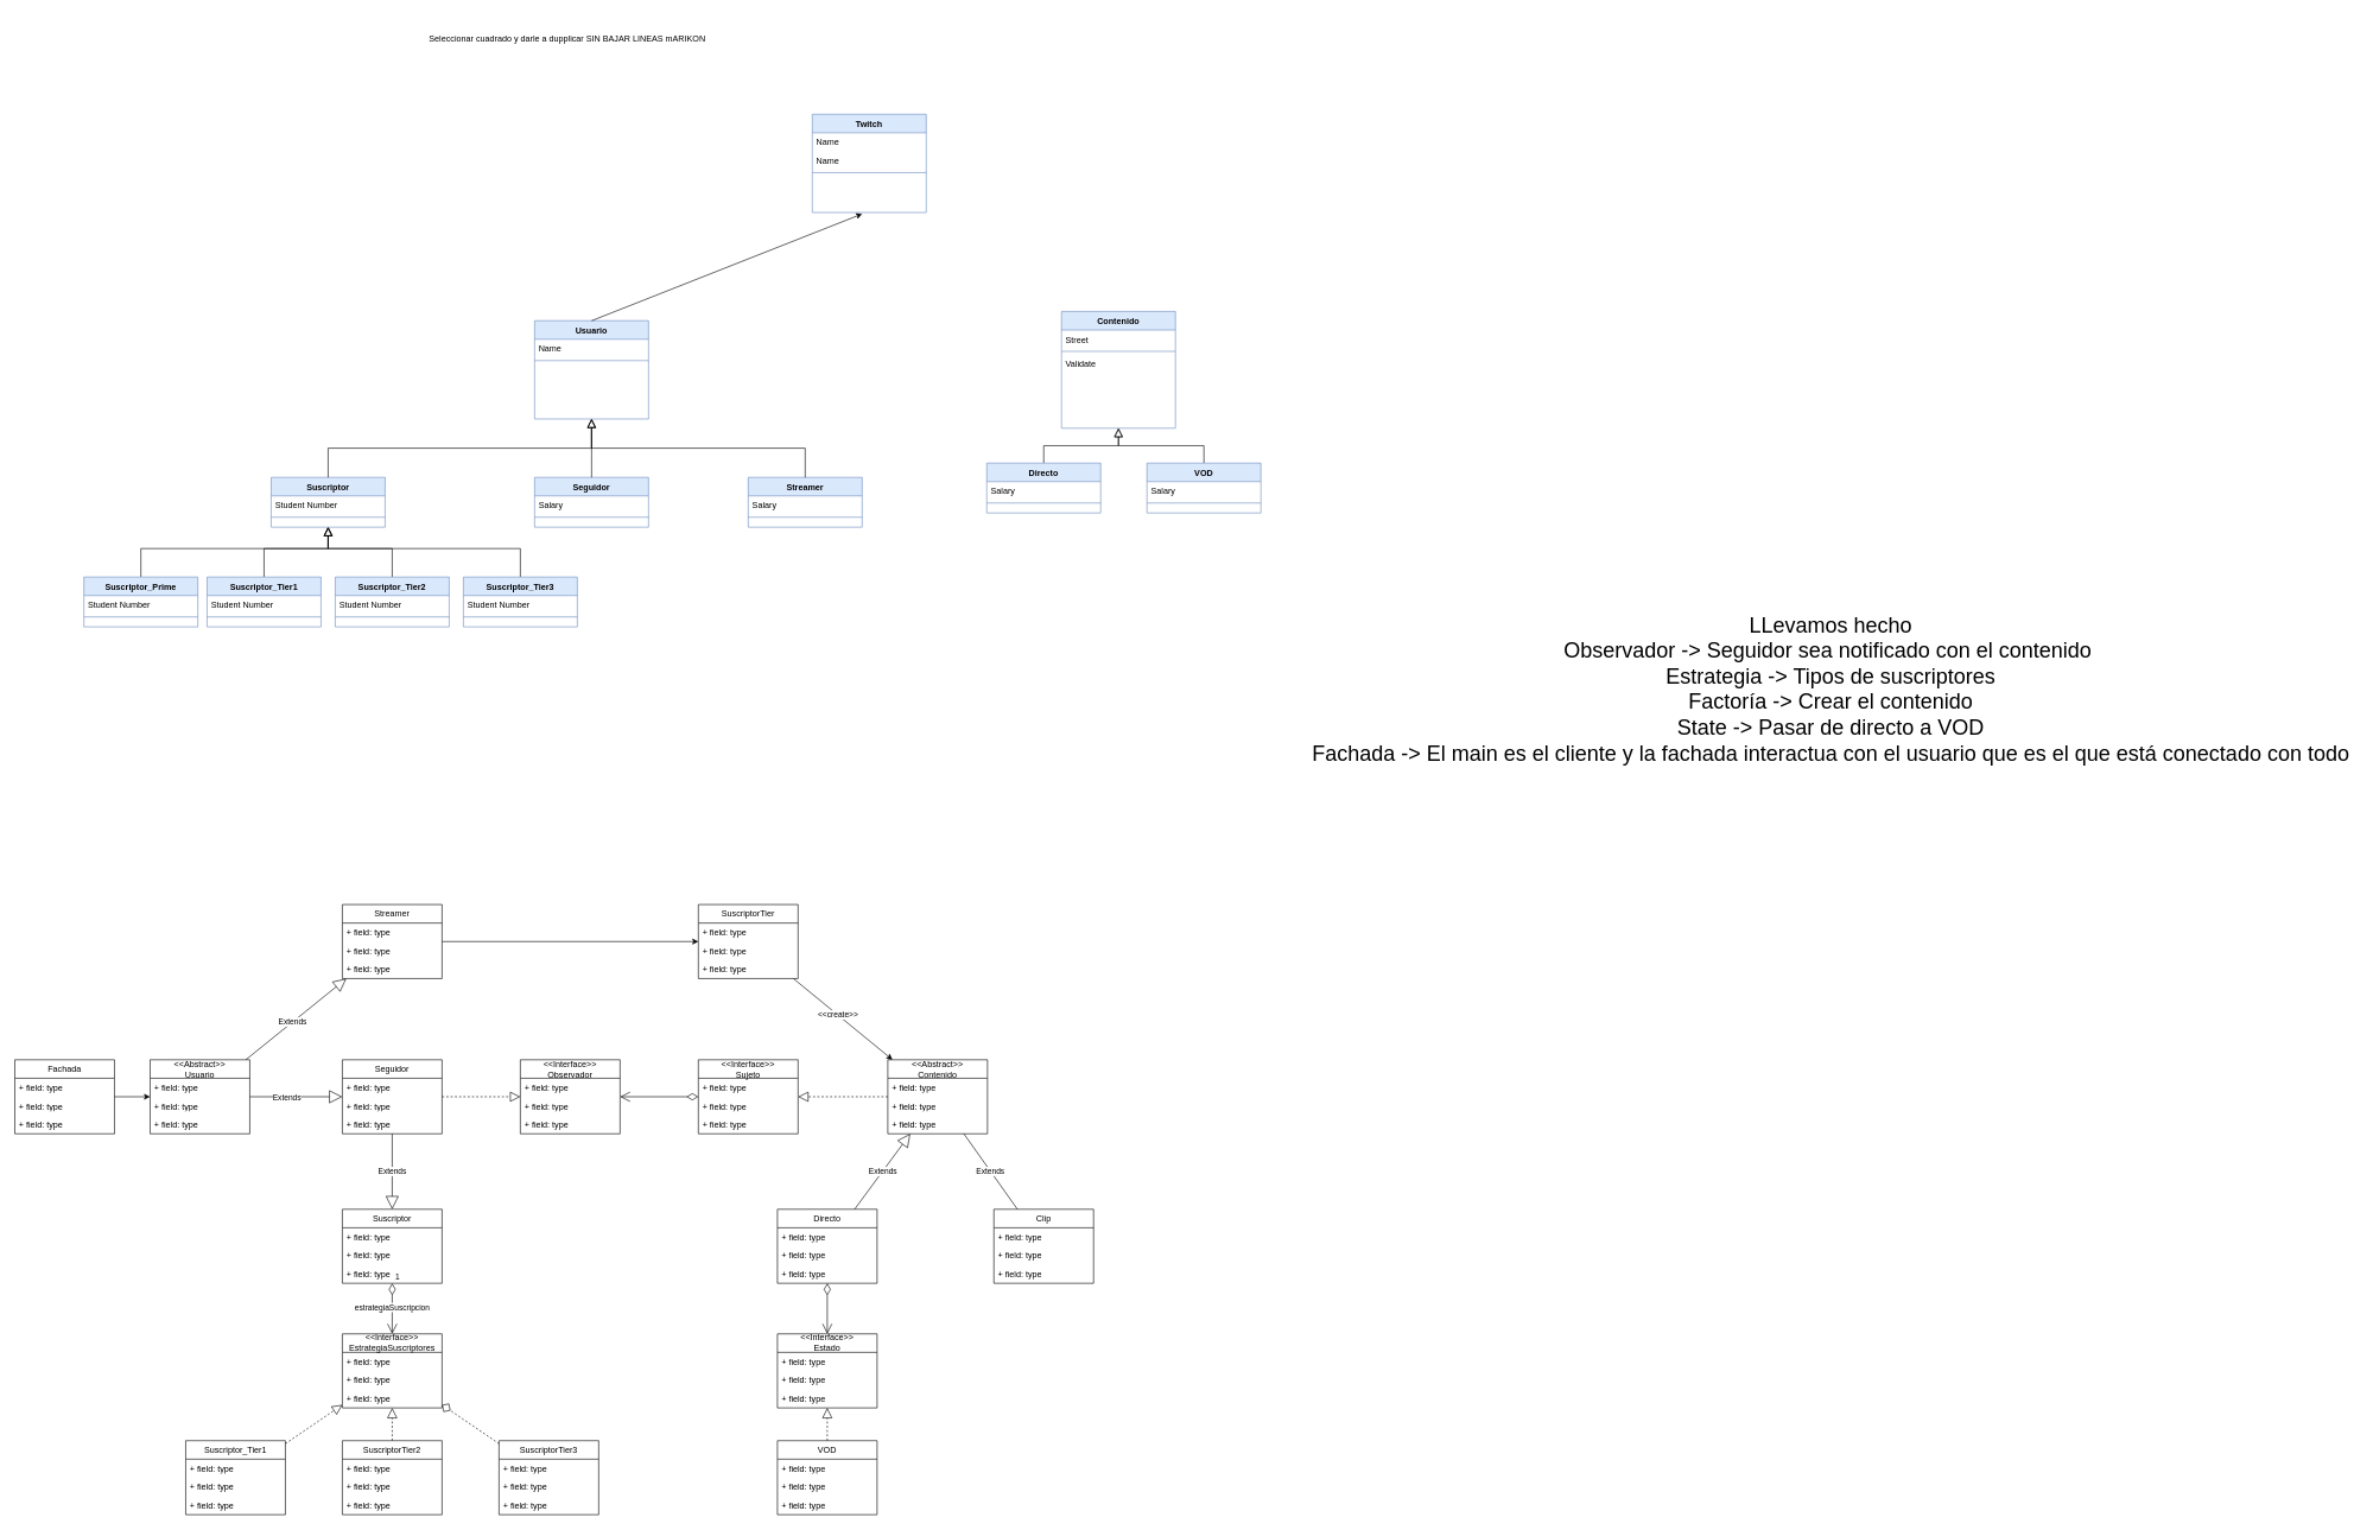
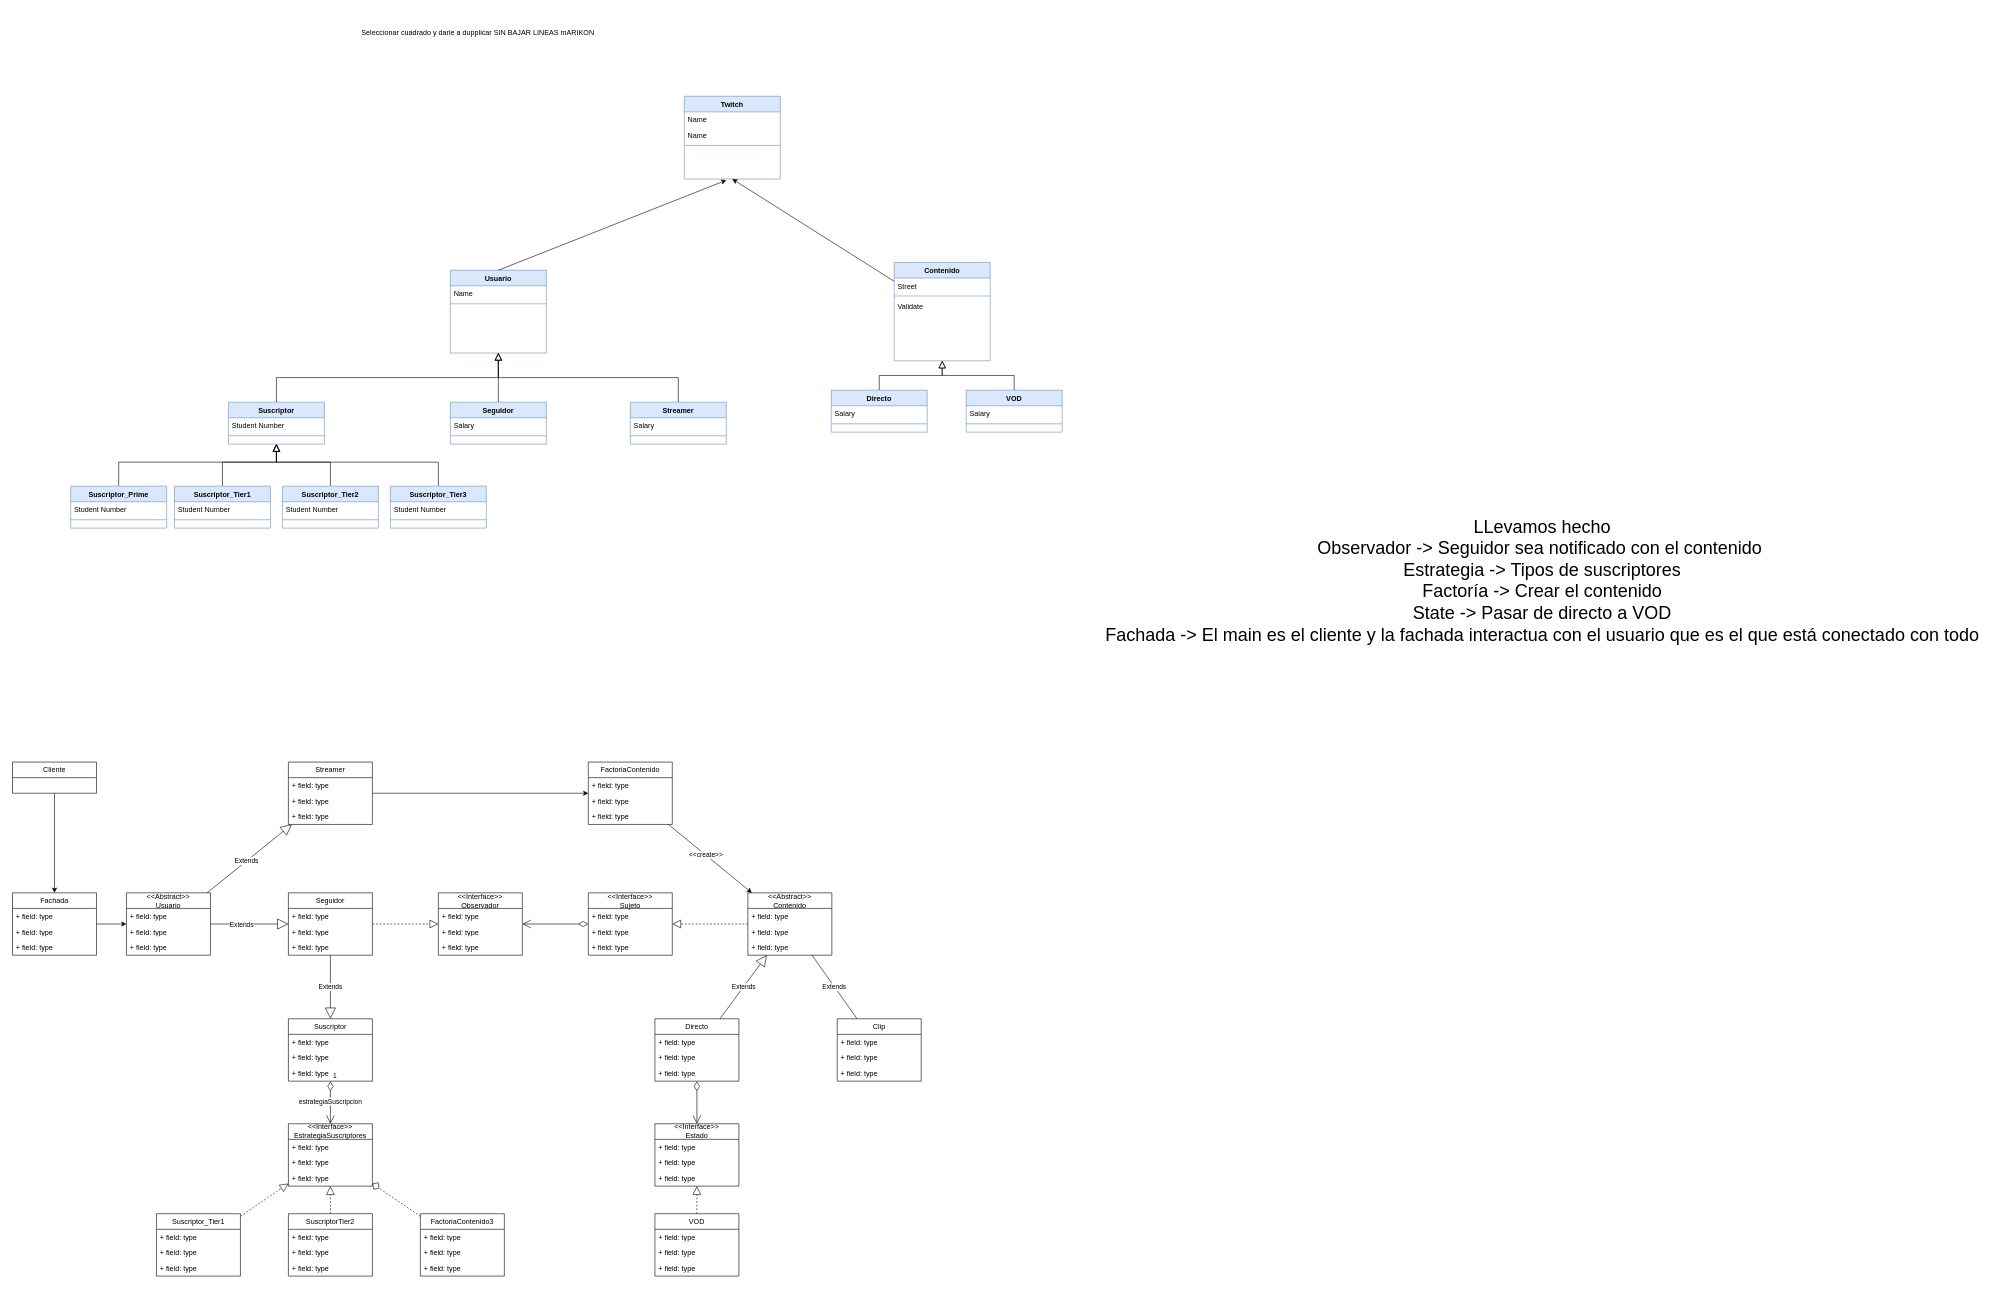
+ <mxCell id="51" value="" style="endArrow=classic;html=1;rounded=0;entryX=0.5;entryY=1;entryDx=0;entryDy=0;" edge="1" parent="1" source="12" target="46"><mxGeometry width="50" height="50" relative="1" as="geometry"><mxPoint x="1350" y="380" as="sourcePoint" /><mxPoint x="1400" as="targetPoint" y="330" /></mxGeometry></mxCell>
- <mxCell id="84" value="SuscriptorTier" style="swimlane;fontStyle=0;childLayout=stackLayout;horizontal=1;startSize=26;fillColor=none;horizontalStack=0;resizeParent=1;resizeParentMax=0;resizeLast=0;collapsible=1;marginBottom=0;whiteSpace=wrap;html=1;" vertex="1" parent="1"><mxGeometry x="980" y="1270" width="140" height="104" as="geometry" /></mxCell>
+ <mxCell id="84" value="FactoriaContenido" style="swimlane;fontStyle=0;childLayout=stackLayout;horizontal=1;startSize=26;fillColor=none;horizontalStack=0;resizeParent=1;resizeParentMax=0;resizeLast=0;collapsible=1;marginBottom=0;whiteSpace=wrap;html=1;" vertex="1" parent="1"><mxGeometry x="980" y="1270" width="140" height="104" as="geometry" /></mxCell>
+ <mxCell id="143" value="Cliente" style="swimlane;fontStyle=0;childLayout=stackLayout;horizontal=1;startSize=26;fillColor=none;horizontalStack=0;resizeParent=1;resizeParentMax=0;resizeLast=0;collapsible=1;marginBottom=0;whiteSpace=wrap;html=1;" vertex="1" parent="1"><mxGeometry x="20" y="1270" width="140" height="52" as="geometry" /></mxCell>
+ <mxCell id="144" value="" style="endArrow=classic;html=1;rounded=0;" edge="1" parent="1" source="143" target="139"><mxGeometry width="50" height="50" relative="1" as="geometry"><mxPoint x="100" y="1400" as="sourcePoint" /><mxPoint x="460" y="1400" as="targetPoint" /></mxGeometry></mxCell>
- <mxCell id="104" value="SuscriptorTier3" style="swimlane;fontStyle=0;childLayout=stackLayout;horizontal=1;startSize=26;fillColor=none;horizontalStack=0;resizeParent=1;resizeParentMax=0;resizeLast=0;collapsible=1;marginBottom=0;whiteSpace=wrap;html=1;" vertex="1" parent="1"><mxGeometry x="700" y="2023" width="140" height="104" as="geometry" /></mxCell>
+ <mxCell id="104" value="FactoriaContenido3" style="swimlane;fontStyle=0;childLayout=stackLayout;horizontal=1;startSize=26;fillColor=none;horizontalStack=0;resizeParent=1;resizeParentMax=0;resizeLast=0;collapsible=1;marginBottom=0;whiteSpace=wrap;html=1;" vertex="1" parent="1"><mxGeometry x="700" y="2023" width="140" height="104" as="geometry" /></mxCell>
